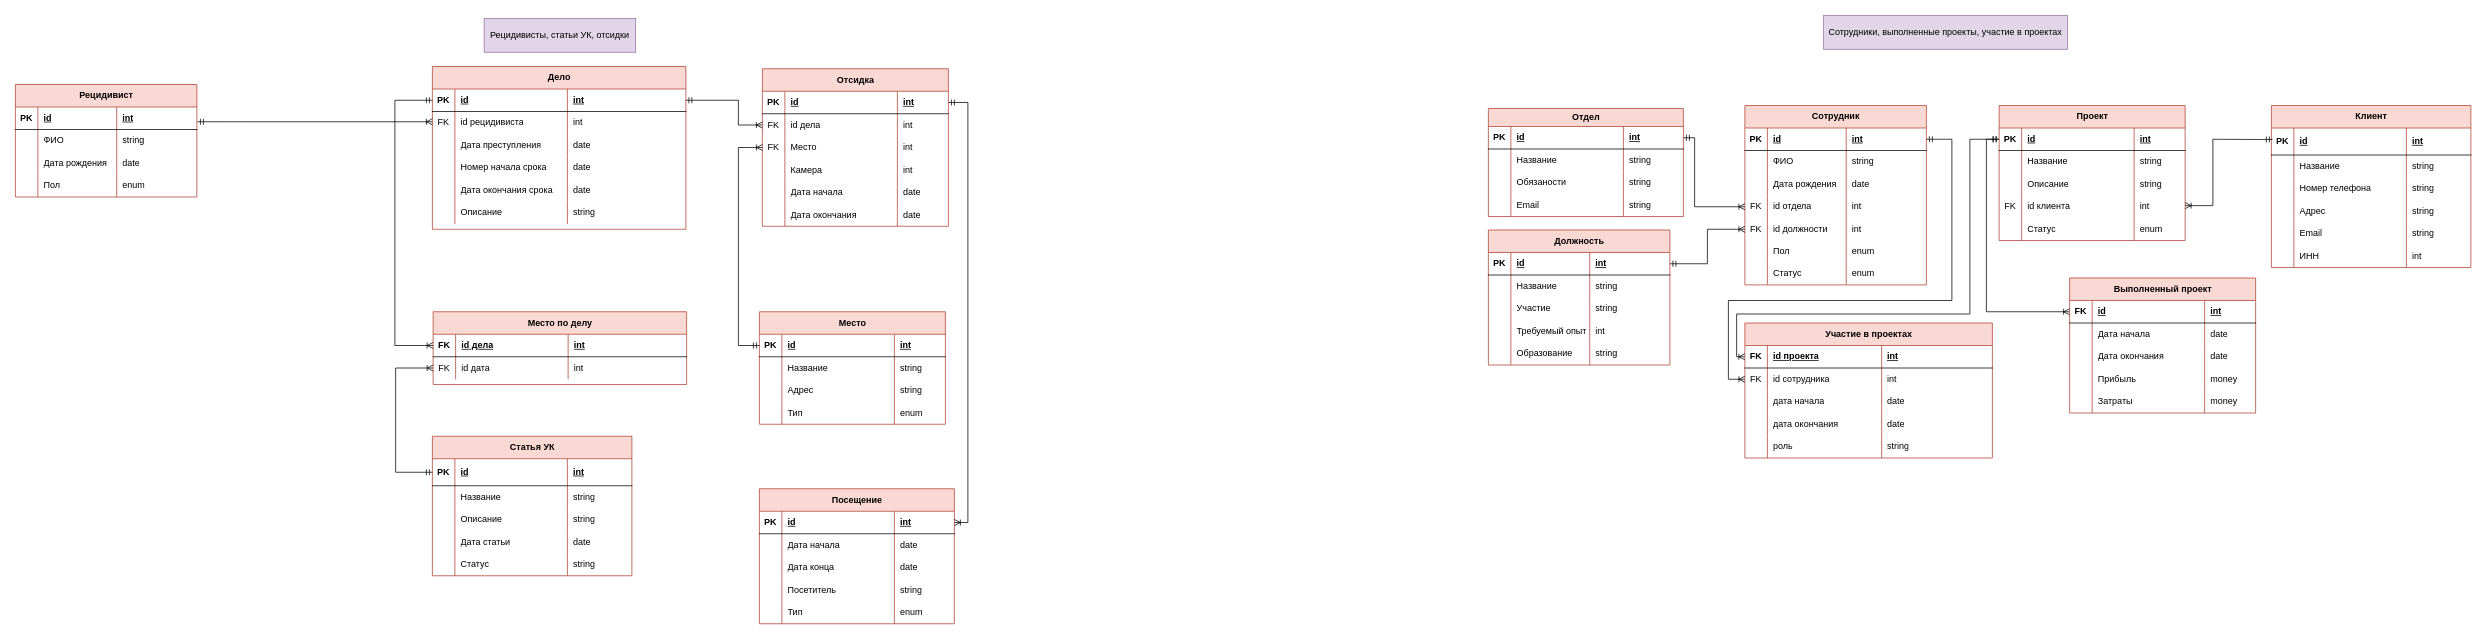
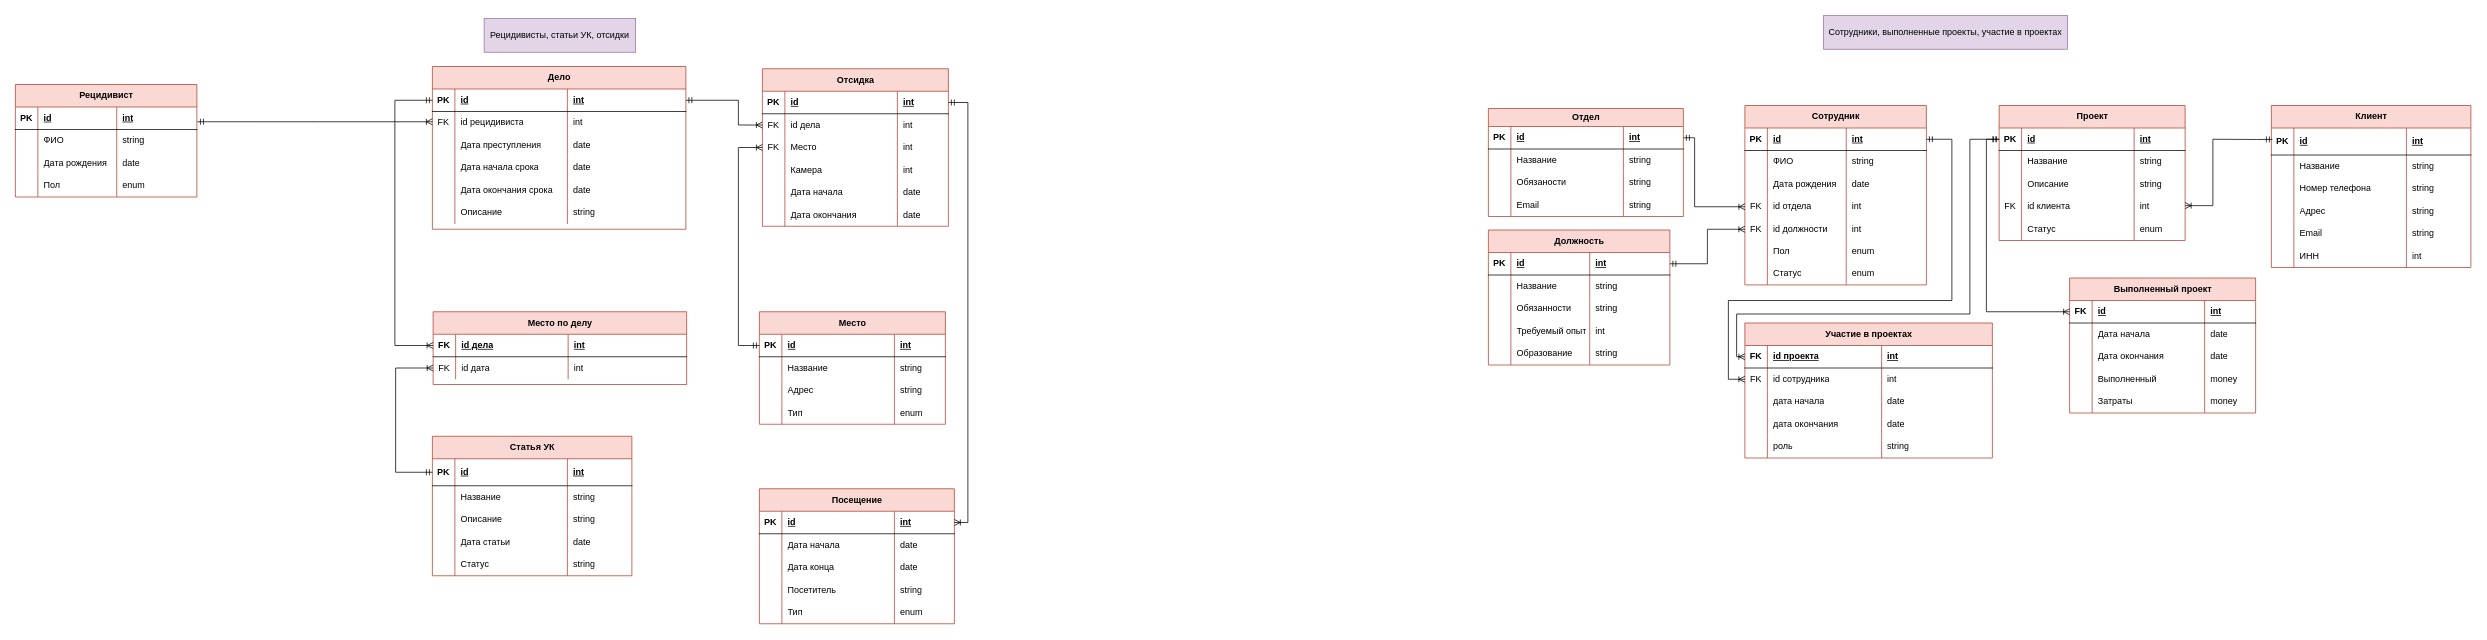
- <mxCell id="197" value="Номер начала срока" style="shape=partialRectangle;connectable=0;fillColor=none;top=0;left=0;bottom=0;right=0;align=left;spacingLeft=6;overflow=hidden;whiteSpace=wrap;html=1;" parent="195" vertex="1"><mxGeometry x="30" width="150" height="30" as="geometry"><mxRectangle width="150" height="30" as="alternateBounds" /></mxGeometry></mxCell>
+ <mxCell id="197" value="Дата начала срока" style="shape=partialRectangle;connectable=0;fillColor=none;top=0;left=0;bottom=0;right=0;align=left;spacingLeft=6;overflow=hidden;whiteSpace=wrap;html=1;" parent="195" vertex="1"><mxGeometry x="30" width="150" height="30" as="geometry"><mxRectangle width="150" height="30" as="alternateBounds" /></mxGeometry></mxCell>
- <mxCell id="130" value="Участие" style="shape=partialRectangle;connectable=0;fillColor=none;top=0;left=0;bottom=0;right=0;align=left;spacingLeft=6;overflow=hidden;whiteSpace=wrap;html=1;" parent="128" vertex="1"><mxGeometry x="30" width="105.143" height="30" as="geometry"><mxRectangle width="105.143" height="30" as="alternateBounds" /></mxGeometry></mxCell>
+ <mxCell id="130" value="Обязанности" style="shape=partialRectangle;connectable=0;fillColor=none;top=0;left=0;bottom=0;right=0;align=left;spacingLeft=6;overflow=hidden;whiteSpace=wrap;html=1;" parent="128" vertex="1"><mxGeometry x="30" width="105.143" height="30" as="geometry"><mxRectangle width="105.143" height="30" as="alternateBounds" /></mxGeometry></mxCell>
- <mxCell id="19" value="Прибыль" style="shape=partialRectangle;connectable=0;fillColor=none;top=0;left=0;bottom=0;right=0;align=left;spacingLeft=6;overflow=hidden;whiteSpace=wrap;html=1;" parent="17" vertex="1"><mxGeometry x="30" width="150" height="30" as="geometry"><mxRectangle width="150" height="30" as="alternateBounds" /></mxGeometry></mxCell>
+ <mxCell id="19" value="Выполненный" style="shape=partialRectangle;connectable=0;fillColor=none;top=0;left=0;bottom=0;right=0;align=left;spacingLeft=6;overflow=hidden;whiteSpace=wrap;html=1;" parent="17" vertex="1"><mxGeometry x="30" width="150" height="30" as="geometry"><mxRectangle width="150" height="30" as="alternateBounds" /></mxGeometry></mxCell>
